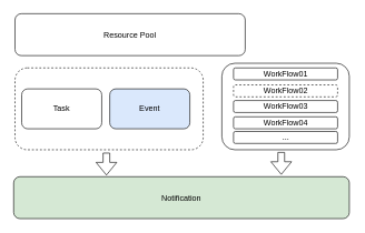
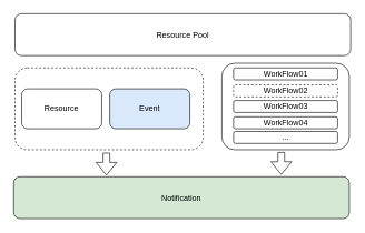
- <mxCell id="11" value="Resource Pool" style="rounded=1;whiteSpace=wrap;html=1;" vertex="1" parent="1"><mxGeometry x="22" y="20" width="345" height="63" as="geometry" /></mxCell>
+ <mxCell id="11" value="Resource Pool" style="rounded=1;whiteSpace=wrap;html=1;" vertex="1" parent="1"><mxGeometry x="22" y="20" width="503" height="63" as="geometry" /></mxCell>
- <mxCell id="3" value="Task" style="rounded=1;whiteSpace=wrap;html=1;" vertex="1" parent="1"><mxGeometry x="32" y="133" width="120" height="60" as="geometry" /></mxCell>
+ <mxCell id="3" value="Resource" style="rounded=1;whiteSpace=wrap;html=1;" vertex="1" parent="1"><mxGeometry x="32" y="133" width="120" height="60" as="geometry" /></mxCell>
